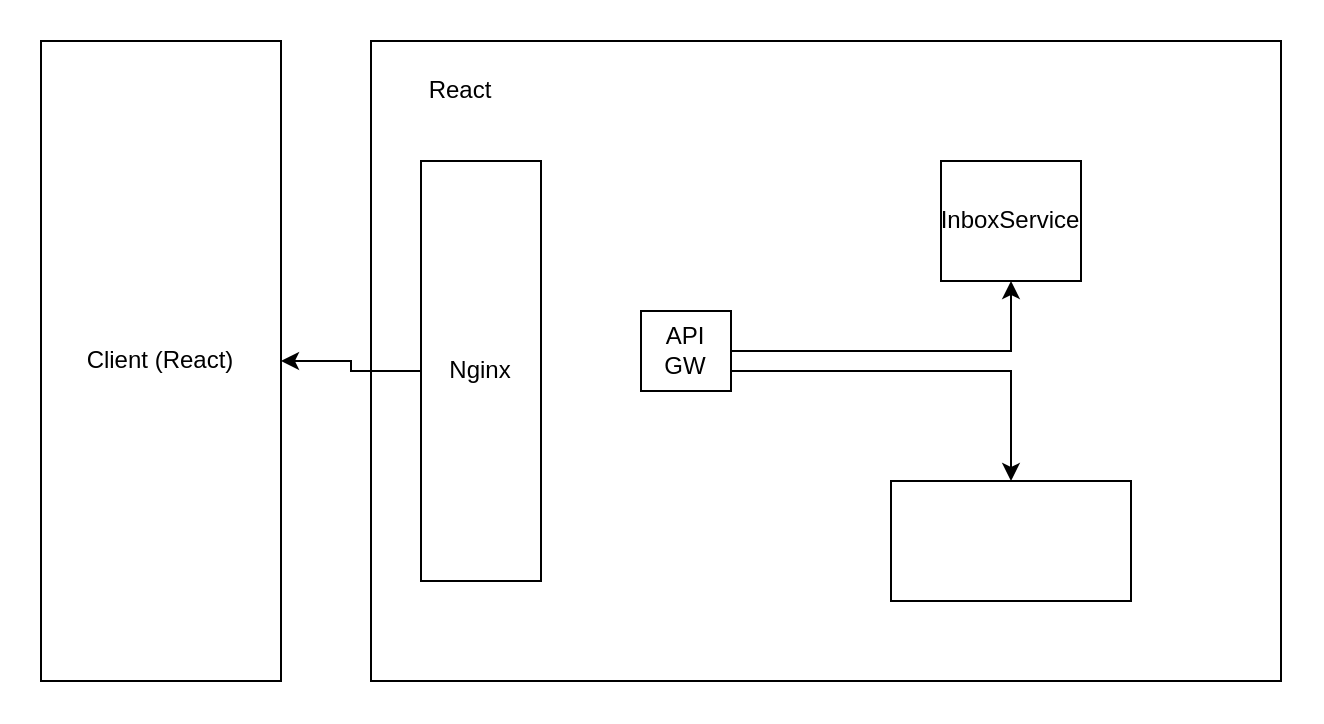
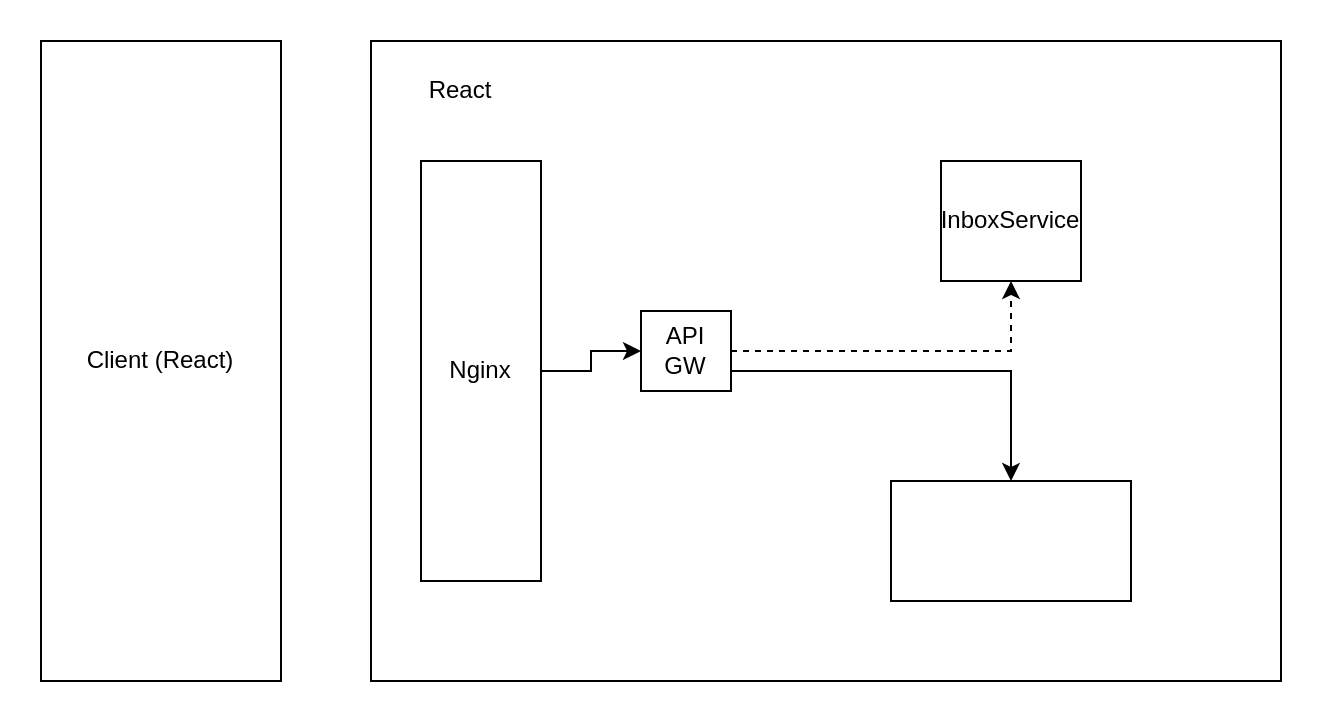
- <mxCell id="7" value="" style="edgeStyle=orthogonalEdgeStyle;rounded=0;orthogonalLoop=1;jettySize=auto;html=1;" edge="1" parent="1" source="9" target="10"><mxGeometry relative="1" as="geometry" /></mxCell>
+ <mxCell id="7" value="" style="edgeStyle=orthogonalEdgeStyle;rounded=0;orthogonalLoop=1;jettySize=auto;html=1;dashed=1;" edge="1" parent="1" source="9" target="10"><mxGeometry relative="1" as="geometry" /></mxCell>
- <mxCell id="5" value="" style="edgeStyle=orthogonalEdgeStyle;rounded=0;orthogonalLoop=1;jettySize=auto;html=1;" edge="1" parent="1" source="6" target="2"><mxGeometry relative="1" as="geometry" /></mxCell>
+ <mxCell id="5" value="" style="edgeStyle=orthogonalEdgeStyle;rounded=0;orthogonalLoop=1;jettySize=auto;html=1;" edge="1" parent="1" source="6" target="9"><mxGeometry relative="1" as="geometry" /></mxCell>
